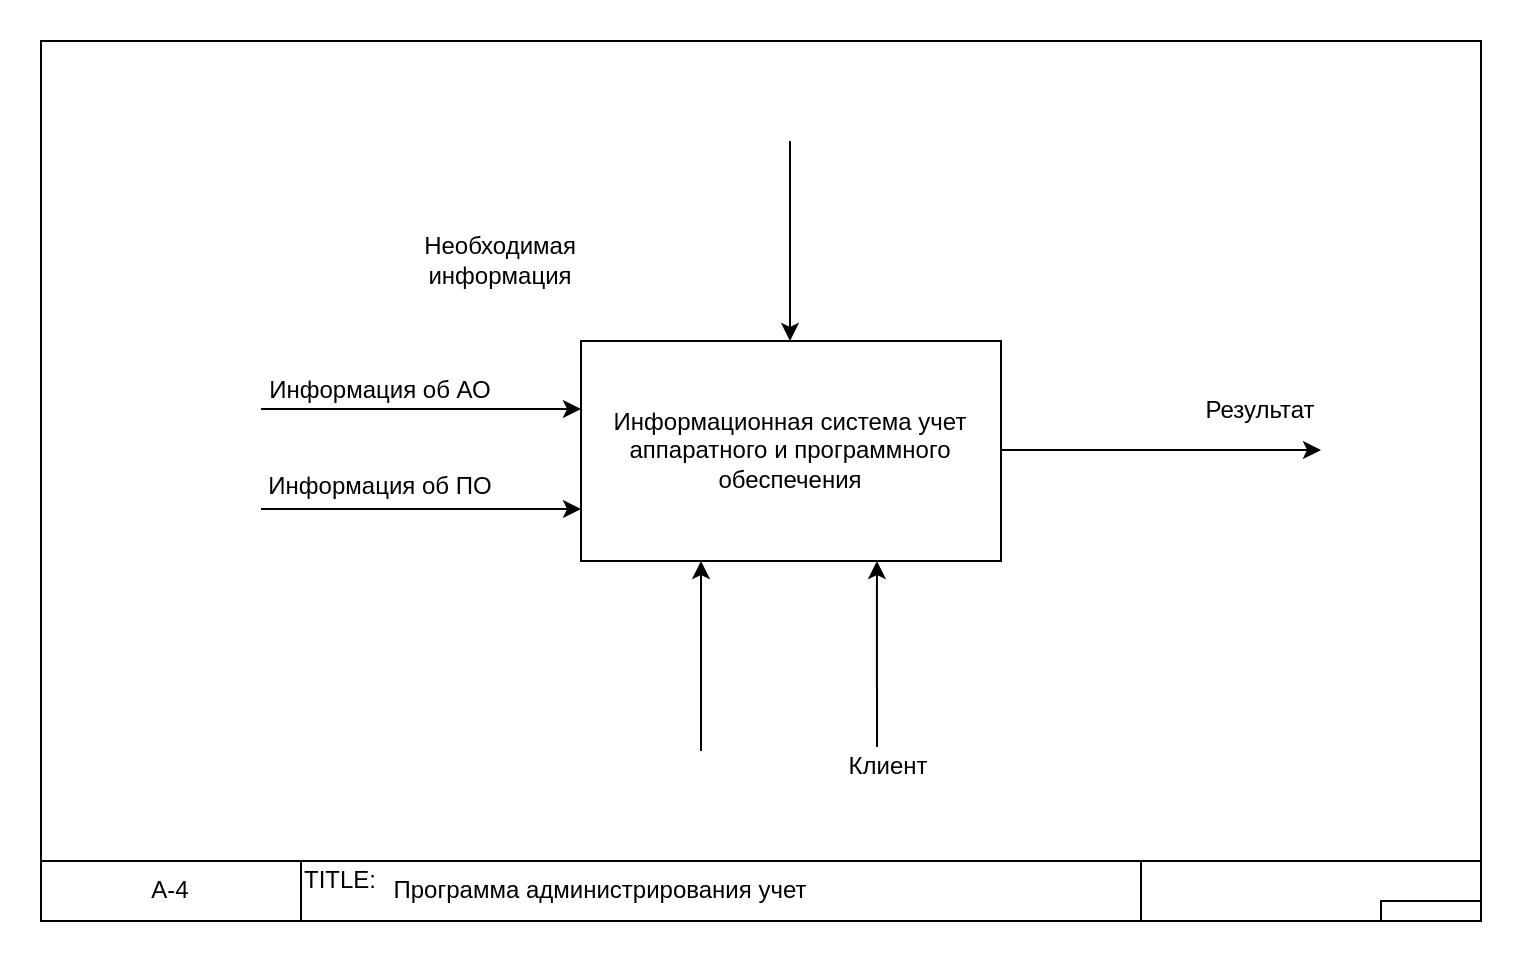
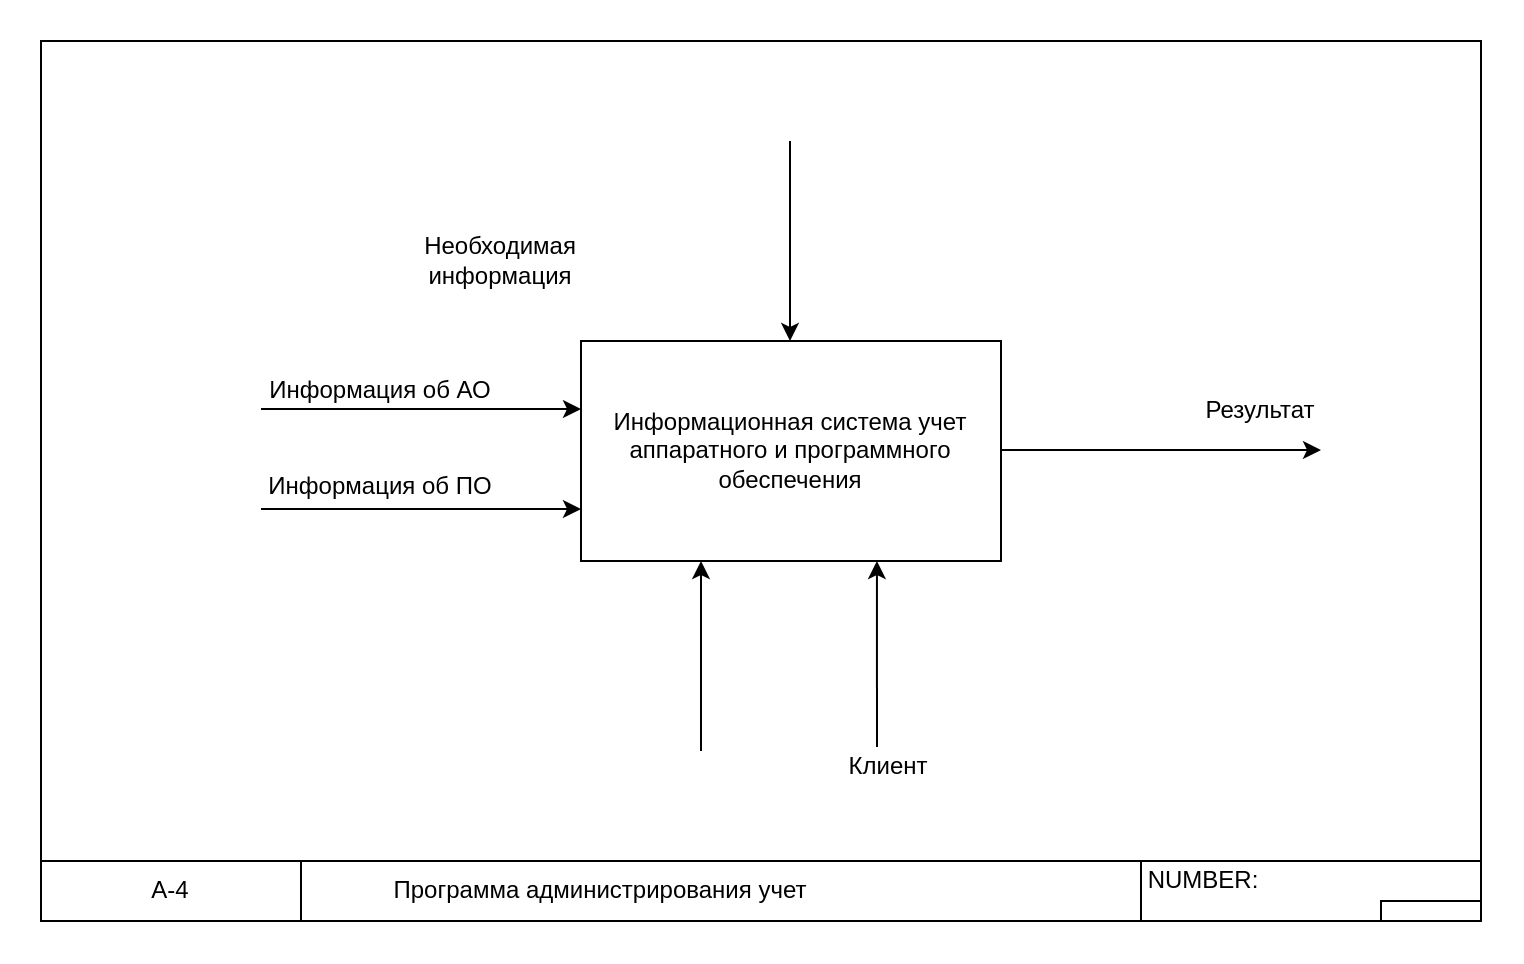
- <mxCell id="16" value="TITLE:" style="text;html=1;strokeColor=none;fillColor=none;align=center;verticalAlign=middle;whiteSpace=wrap;rounded=0;" parent="1" vertex="1"><mxGeometry x="150" y="430" width="40" height="20" as="geometry" /></mxCell>
+ <mxCell id="17" value="NUMBER:" style="text;html=1;strokeColor=none;fillColor=none;align=center;verticalAlign=middle;whiteSpace=wrap;rounded=0;" parent="1" vertex="1"><mxGeometry x="570" y="430" width="63" height="20" as="geometry" /></mxCell>
